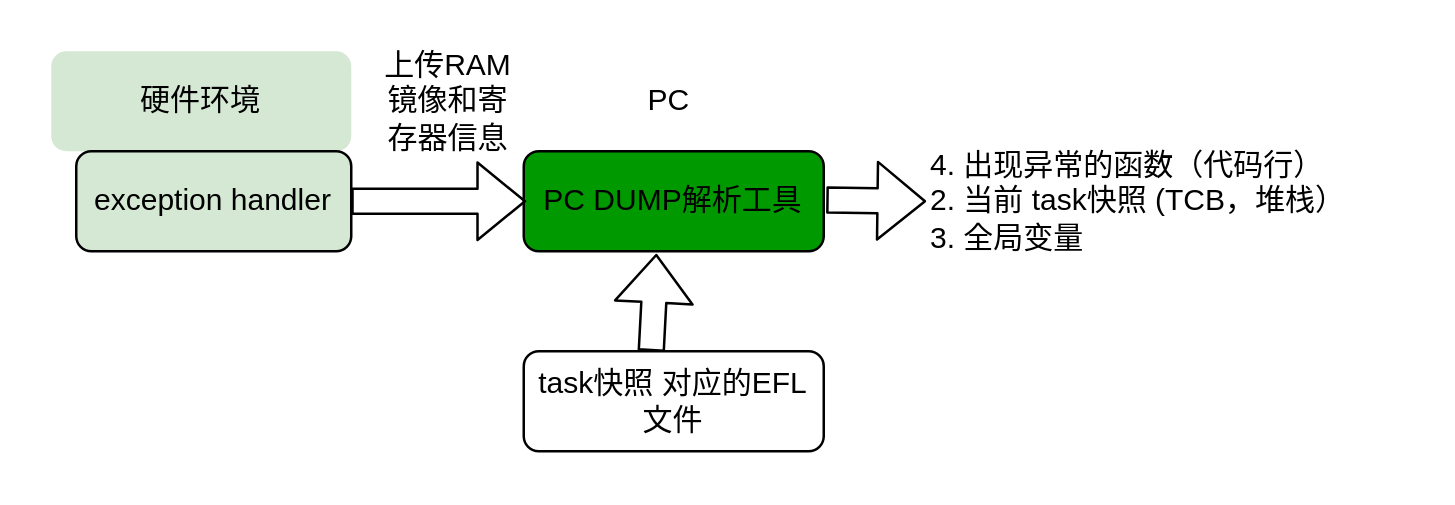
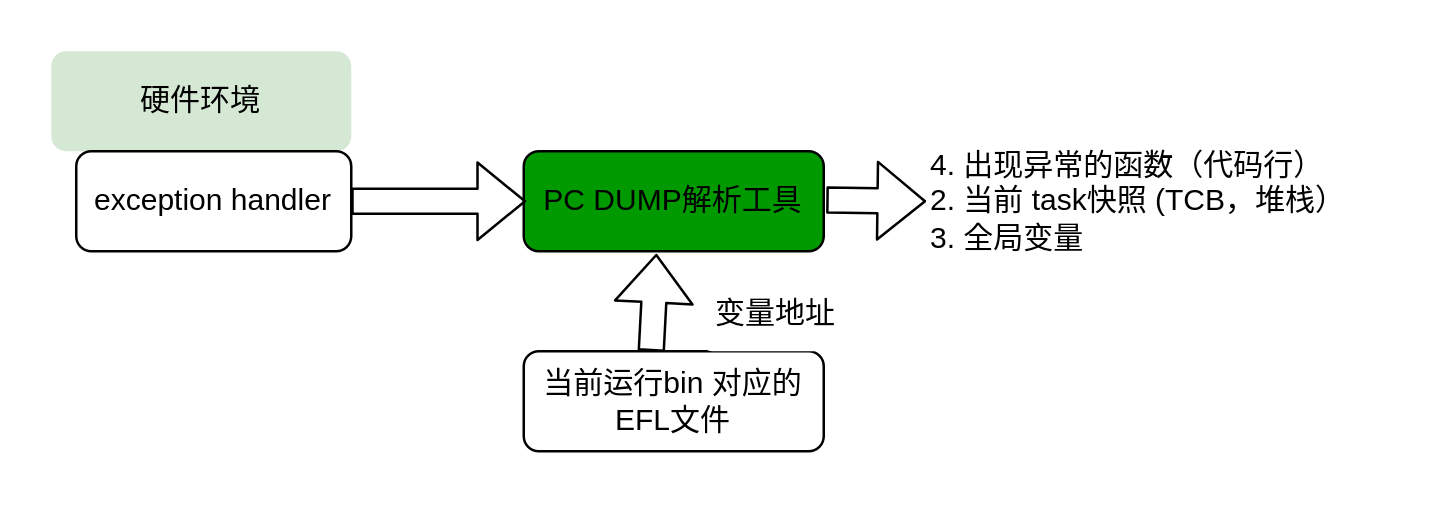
- <mxCell id="8" value="上传RAM镜像和寄存器信息" style="rounded=1;whiteSpace=wrap;html=1;strokeColor=none;" vertex="1" parent="1"><mxGeometry x="149" y="20" width="60" height="40" as="geometry" /></mxCell>
- <mxCell id="4" value="PC&amp;nbsp;" style="rounded=1;whiteSpace=wrap;html=1;strokeColor=none;" vertex="1" parent="1"><mxGeometry x="209" y="20" width="120" height="40" as="geometry" /></mxCell>
- <mxCell id="3" value="exception handler" style="rounded=1;whiteSpace=wrap;html=1;fillColor=#d5e8d4;" vertex="1" parent="1"><mxGeometry x="30" y="60" width="110" height="40" as="geometry" /></mxCell>
+ <mxCell id="3" value="exception handler" style="rounded=1;whiteSpace=wrap;html=1;" vertex="1" parent="1"><mxGeometry x="30" y="60" width="110" height="40" as="geometry" /></mxCell>
+ <mxCell id="11" value="变量地址" style="rounded=1;whiteSpace=wrap;html=1;strokeColor=none;" vertex="1" parent="1"><mxGeometry x="280" y="110" width="60" height="30" as="geometry" /></mxCell>
- <mxCell id="6" value="task快照 对应的EFL文件" style="rounded=1;whiteSpace=wrap;html=1;" vertex="1" parent="1"><mxGeometry x="209" y="140" width="120" height="40" as="geometry" /></mxCell>
+ <mxCell id="6" value="当前运行bin 对应的EFL文件" style="rounded=1;whiteSpace=wrap;html=1;" vertex="1" parent="1"><mxGeometry x="209" y="140" width="120" height="40" as="geometry" /></mxCell>
